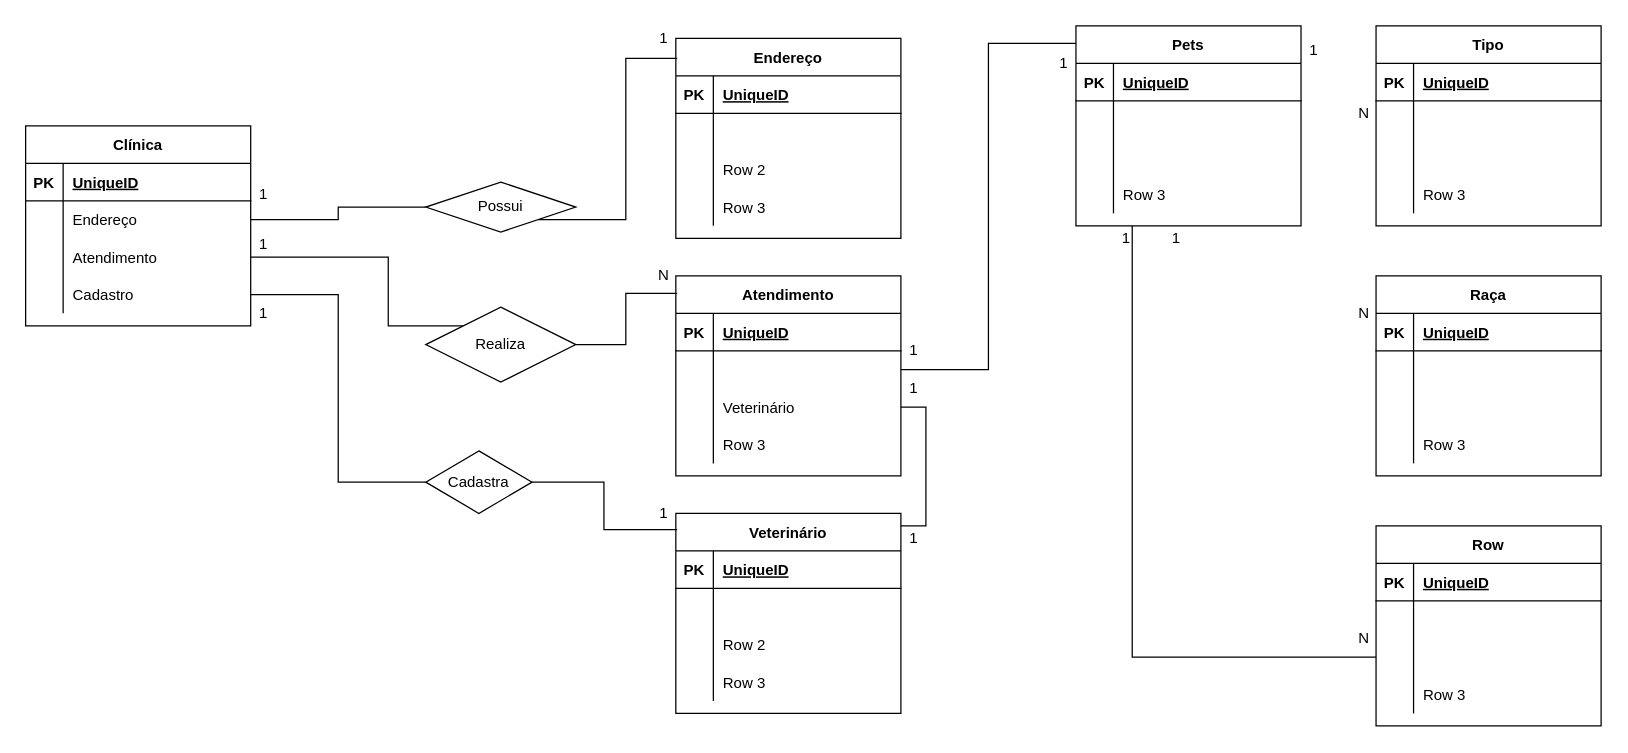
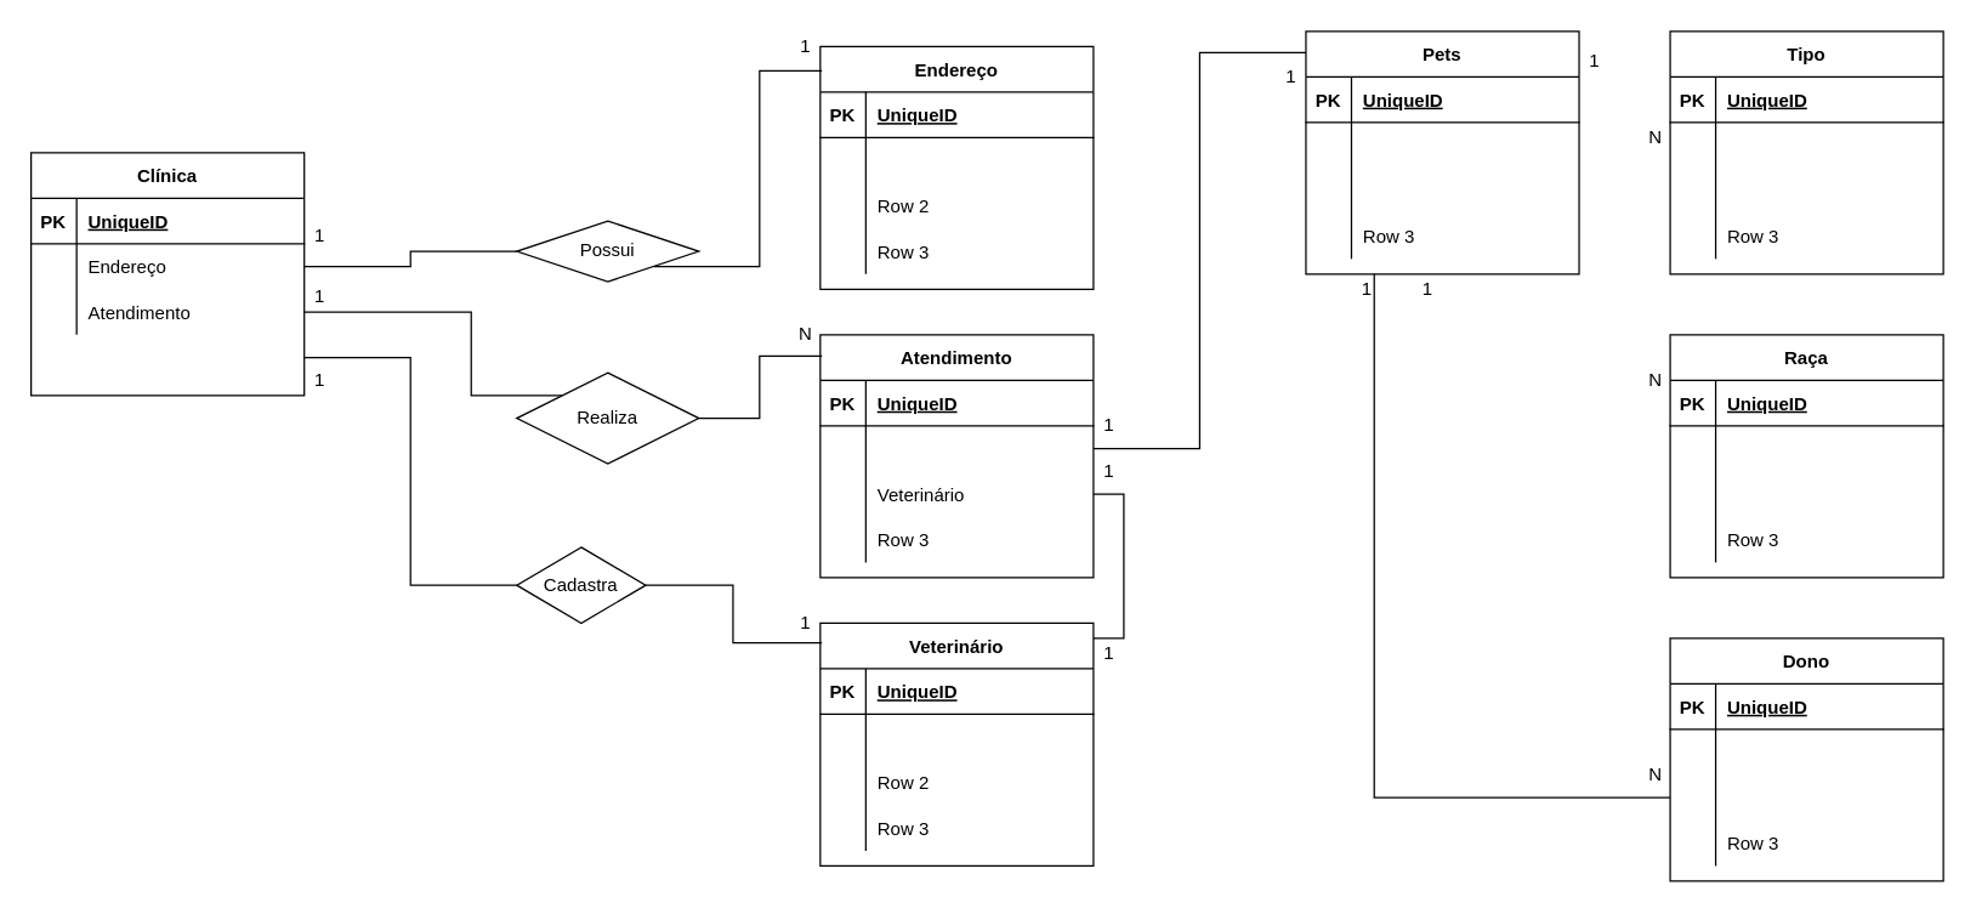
- <mxCell id="14" value="Cadastro" style="shape=partialRectangle;connectable=0;fillColor=none;top=0;left=0;bottom=0;right=0;align=left;spacingLeft=6;overflow=hidden;" vertex="1" parent="12"><mxGeometry x="30" width="150" height="30" as="geometry" /></mxCell>
- <mxCell id="100" value="Row" style="shape=table;startSize=30;container=1;collapsible=1;childLayout=tableLayout;fixedRows=1;rowLines=0;fontStyle=1;align=center;resizeLast=1;" vertex="1" parent="1"><mxGeometry x="1100" y="420" width="180" height="160" as="geometry" /></mxCell>
+ <mxCell id="100" value="Dono" style="shape=table;startSize=30;container=1;collapsible=1;childLayout=tableLayout;fixedRows=1;rowLines=0;fontStyle=1;align=center;resizeLast=1;" vertex="1" parent="1"><mxGeometry x="1100" y="420" width="180" height="160" as="geometry" /></mxCell>
